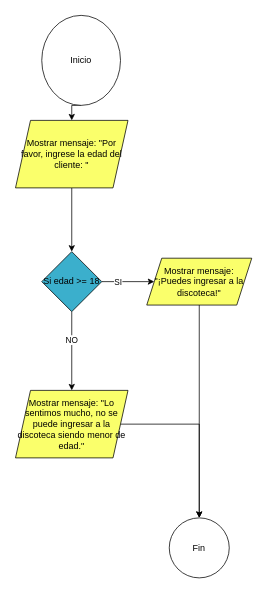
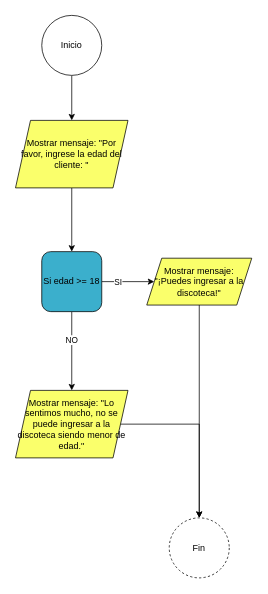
- <mxCell id="3" value="Inicio" style="ellipse;whiteSpace=wrap;html=1;aspect=fixed;" vertex="1" parent="1"><mxGeometry x="55" y="20" width="105" height="120" as="geometry" /></mxCell>
+ <mxCell id="3" value="Inicio" style="ellipse;whiteSpace=wrap;html=1;aspect=fixed;" vertex="1" parent="1"><mxGeometry x="55" y="20" width="80" height="80" as="geometry" /></mxCell>
- <mxCell id="10" value="Si edad &amp;gt;= 18" style="rhombus;whiteSpace=wrap;html=1;fillColor=#3BAFCC;" vertex="1" parent="1"><mxGeometry x="55" y="335" width="80" height="80" as="geometry" /></mxCell>
+ <mxCell id="10" value="Si edad &amp;gt;= 18" style="whiteSpace=wrap;html=1;fillColor=#3BAFCC;rounded=1;" vertex="1" parent="1"><mxGeometry x="55" y="335" width="80" height="80" as="geometry" /></mxCell>
- <mxCell id="14" value="Fin" style="ellipse;whiteSpace=wrap;html=1;fillColor=#FFFFFF;" vertex="1" parent="1"><mxGeometry x="225" y="690" width="80" height="80" as="geometry" /></mxCell>
+ <mxCell id="14" value="Fin" style="ellipse;whiteSpace=wrap;html=1;fillColor=#FFFFFF;dashed=1;" vertex="1" parent="1"><mxGeometry x="225" y="690" width="80" height="80" as="geometry" /></mxCell>
